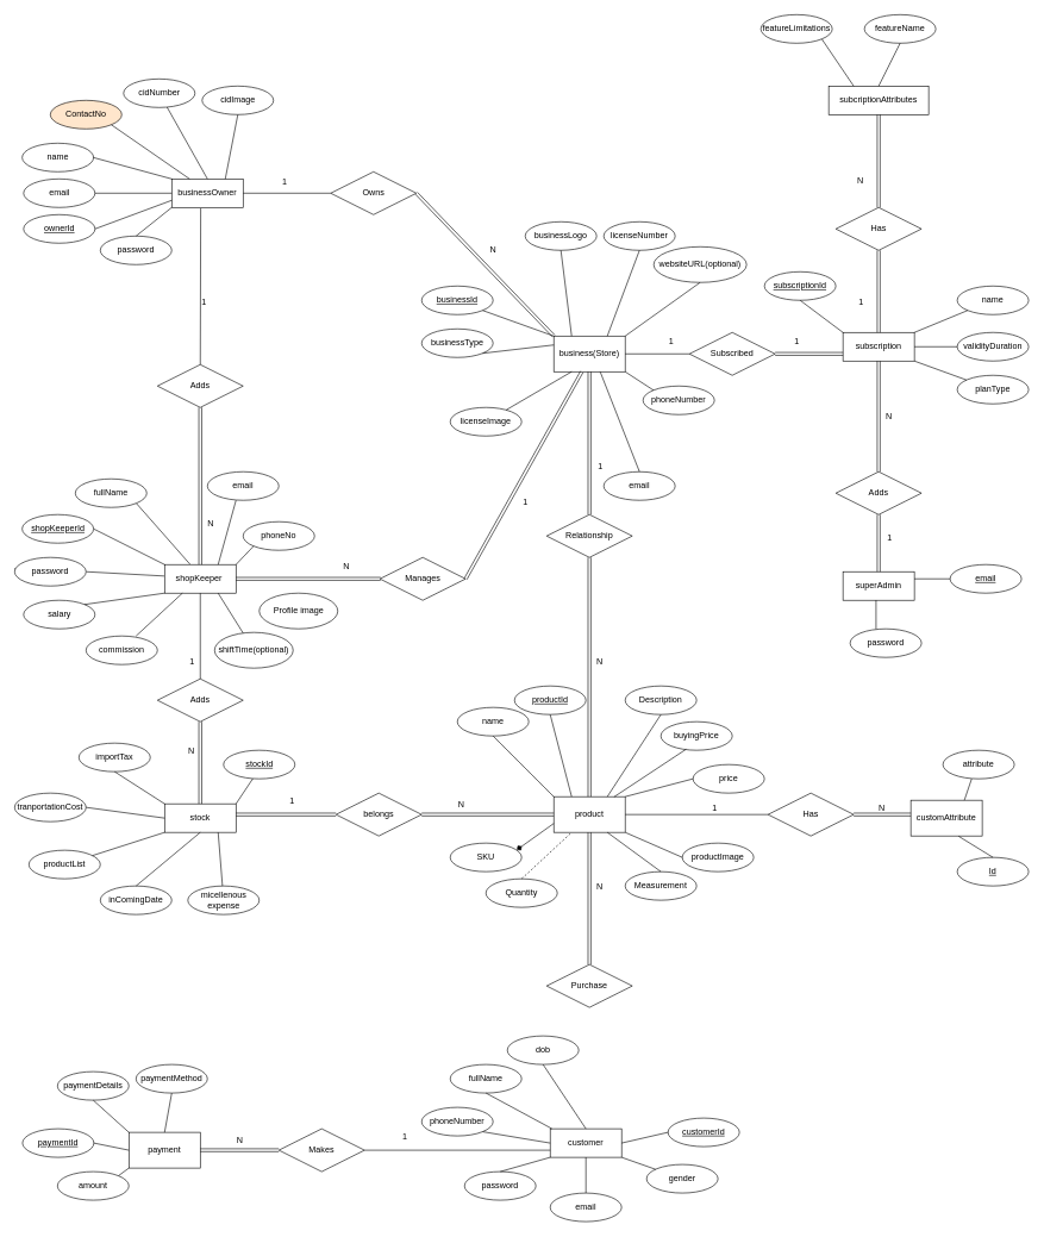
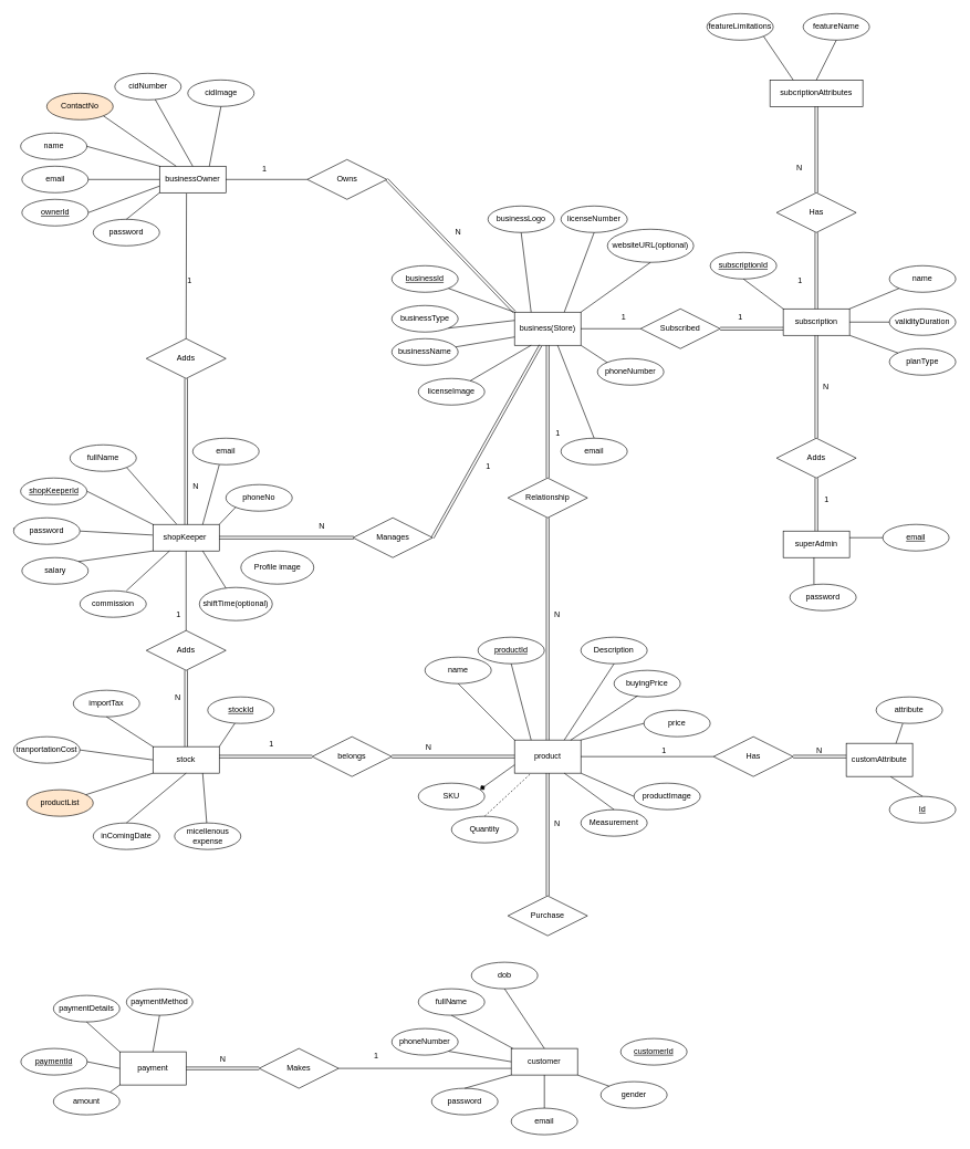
+ <mxCell id="50" value="" style="endArrow=none;html=1;rounded=0;exitX=0;exitY=0.75;exitDx=0;exitDy=0;" edge="1" parent="1" source="5" target="35"><mxGeometry width="50" height="50" relative="1" as="geometry"><mxPoint x="875" y="840" as="sourcePoint" /><mxPoint x="820" y="830" as="targetPoint" /></mxGeometry></mxCell>
+ <mxCell id="35" value="businessName" style="ellipse;whiteSpace=wrap;html=1;align=center;" vertex="1" parent="1"><mxGeometry x="590" y="510" width="100" height="40" as="geometry" /></mxCell>
- <mxCell id="129" value="productList" style="ellipse;whiteSpace=wrap;html=1;align=center;fontStyle=0" vertex="1" parent="1"><mxGeometry x="40" y="1190" width="100" height="40" as="geometry" /></mxCell>
+ <mxCell id="129" value="productList" style="ellipse;whiteSpace=wrap;html=1;align=center;fontStyle=0;fillColor=#ffe6cc;" vertex="1" parent="1"><mxGeometry x="40" y="1190" width="100" height="40" as="geometry" /></mxCell>
- <mxCell id="17" value="" style="endArrow=none;html=1;rounded=0;entryX=0;entryY=0.5;entryDx=0;entryDy=0;exitX=1;exitY=0.5;exitDx=0;exitDy=0;" edge="1" parent="1" source="2" target="8"><mxGeometry relative="1" as="geometry"><mxPoint x="728" y="855" as="sourcePoint" /><mxPoint x="770" y="830" as="targetPoint" /></mxGeometry></mxCell>
